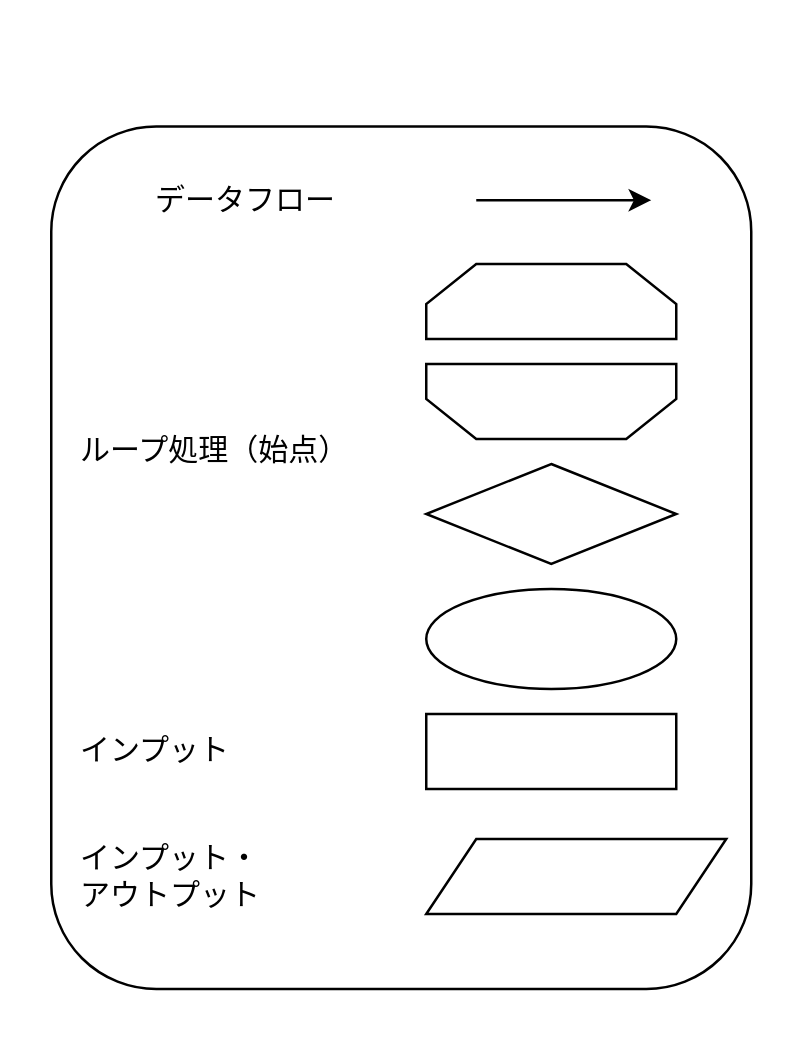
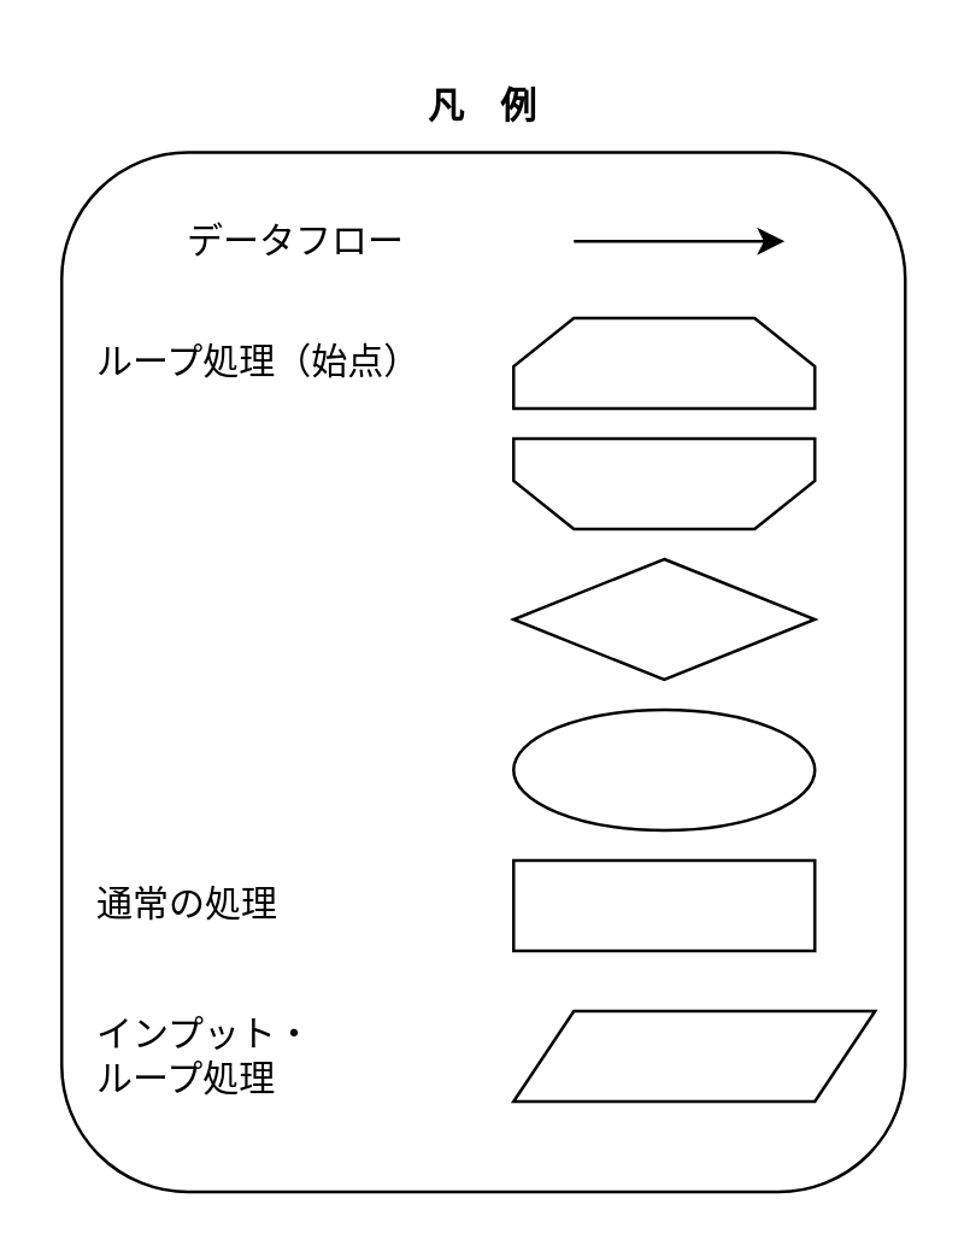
+ <mxCell id="2" value="凡　例" style="text;html=1;strokeColor=none;fillColor=none;align=center;verticalAlign=middle;whiteSpace=wrap;rounded=0;strokeWidth=8;fontStyle=1" vertex="1" parent="1"><mxGeometry x="107" y="20" width="106" height="30" as="geometry" /></mxCell>
- <mxCell id="4" value="ループ処理（始点）" style="text;html=1;strokeColor=none;fillColor=none;align=left;verticalAlign=middle;whiteSpace=wrap;rounded=0;" vertex="1" parent="1"><mxGeometry x="30" y="165" width="120" height="30" as="geometry" /></mxCell>
+ <mxCell id="4" value="ループ処理（始点）" style="text;html=1;strokeColor=none;fillColor=none;align=left;verticalAlign=middle;whiteSpace=wrap;rounded=0;" vertex="1" parent="1"><mxGeometry x="30" y="105" width="120" height="30" as="geometry" /></mxCell>
- <mxCell id="5" value="インプット" style="text;html=1;strokeColor=none;fillColor=none;align=left;verticalAlign=middle;whiteSpace=wrap;rounded=0;" vertex="1" parent="1"><mxGeometry x="30" y="285" width="110" height="30" as="geometry" /></mxCell>
+ <mxCell id="5" value="通常の処理" style="text;html=1;strokeColor=none;fillColor=none;align=left;verticalAlign=middle;whiteSpace=wrap;rounded=0;" vertex="1" parent="1"><mxGeometry x="30" y="285" width="110" height="30" as="geometry" /></mxCell>
- <mxCell id="6" value="インプット・&lt;br&gt;アウトプット" style="text;html=1;strokeColor=none;fillColor=none;align=left;verticalAlign=middle;whiteSpace=wrap;rounded=0;" vertex="1" parent="1"><mxGeometry x="30" y="335" width="150" height="30" as="geometry" /></mxCell>
+ <mxCell id="6" value="インプット・&lt;br&gt;ループ処理" style="text;html=1;strokeColor=none;fillColor=none;align=left;verticalAlign=middle;whiteSpace=wrap;rounded=0;" vertex="1" parent="1"><mxGeometry x="30" y="335" width="150" height="30" as="geometry" /></mxCell>
